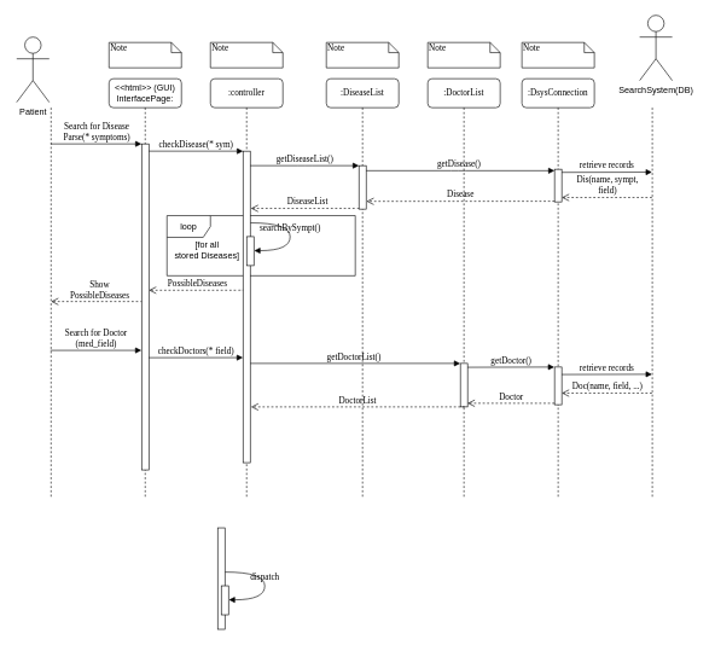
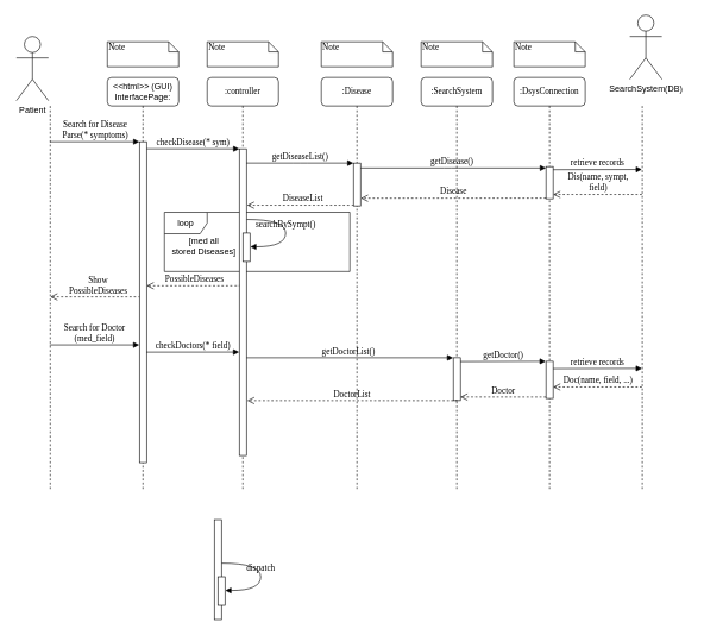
- <mxCell id="10" value=":DiseaseList" style="shape=umlLifeline;perimeter=lifelinePerimeter;whiteSpace=wrap;html=1;container=1;collapsible=0;recursiveResize=0;outlineConnect=0;rounded=1;shadow=0;comic=0;labelBackgroundColor=none;strokeWidth=1;fontFamily=Verdana;fontSize=12;align=center;" parent="1" vertex="1"><mxGeometry x="450" y="108" width="100" height="580" as="geometry" /></mxCell>
+ <mxCell id="10" value=":Disease" style="shape=umlLifeline;perimeter=lifelinePerimeter;whiteSpace=wrap;html=1;container=1;collapsible=0;recursiveResize=0;outlineConnect=0;rounded=1;shadow=0;comic=0;labelBackgroundColor=none;strokeWidth=1;fontFamily=Verdana;fontSize=12;align=center;" parent="1" vertex="1"><mxGeometry x="450" y="108" width="100" height="580" as="geometry" /></mxCell>
- <mxCell id="12" value=":DoctorList" style="shape=umlLifeline;perimeter=lifelinePerimeter;whiteSpace=wrap;html=1;container=1;collapsible=0;recursiveResize=0;outlineConnect=0;rounded=1;shadow=0;comic=0;labelBackgroundColor=none;strokeWidth=1;fontFamily=Verdana;fontSize=12;align=center;" parent="1" vertex="1"><mxGeometry x="590" y="108" width="100" height="580" as="geometry" /></mxCell>
+ <mxCell id="12" value=":SearchSystem" style="shape=umlLifeline;perimeter=lifelinePerimeter;whiteSpace=wrap;html=1;container=1;collapsible=0;recursiveResize=0;outlineConnect=0;rounded=1;shadow=0;comic=0;labelBackgroundColor=none;strokeWidth=1;fontFamily=Verdana;fontSize=12;align=center;" parent="1" vertex="1"><mxGeometry x="590" y="108" width="100" height="580" as="geometry" /></mxCell>
- <mxCell id="39" value="[for all&lt;br&gt;stored Diseases]" style="text;html=1;align=center;verticalAlign=middle;resizable=0;points=[];autosize=1;strokeColor=none;" vertex="1" parent="1"><mxGeometry x="230" y="330" width="110" height="30" as="geometry" /></mxCell>
+ <mxCell id="39" value="[med all&lt;br&gt;stored Diseases]" style="text;html=1;align=center;verticalAlign=middle;resizable=0;points=[];autosize=1;strokeColor=none;" vertex="1" parent="1"><mxGeometry x="230" y="330" width="110" height="30" as="geometry" /></mxCell>
